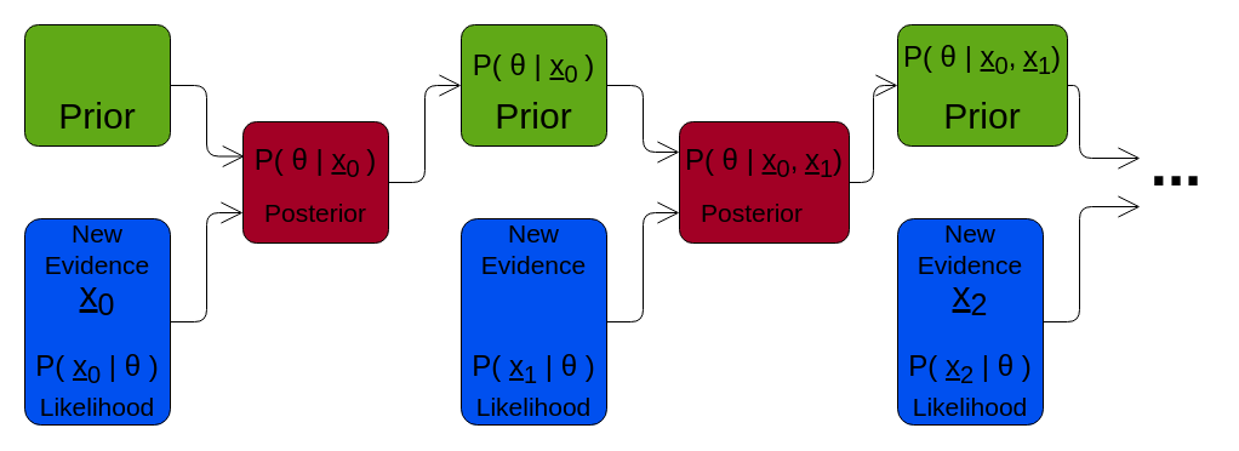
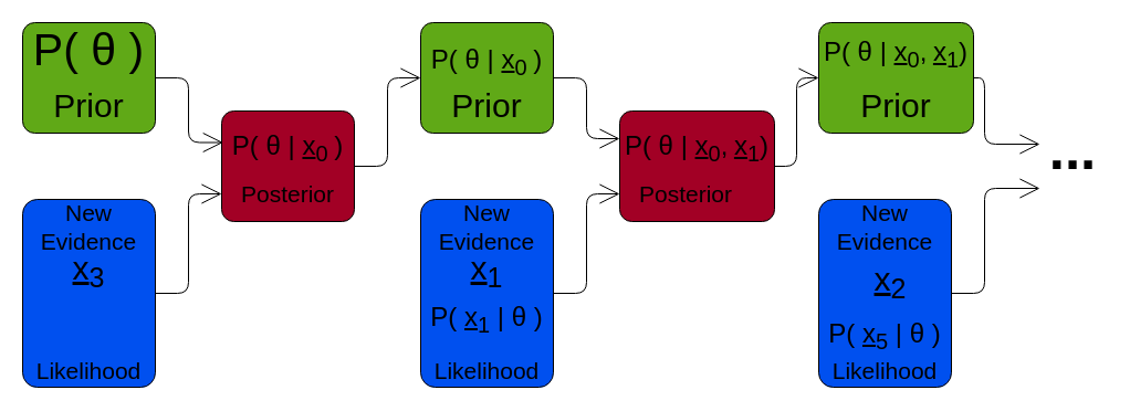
+ <mxCell id="4" value="&lt;font style=&quot;font-size: 41px;&quot;&gt;P( θ&lt;span style=&quot;font-size: 41px;&quot;&gt;&lt;sub style=&quot;font-size: 41px;&quot;&gt;&amp;nbsp;&lt;/sub&gt;&lt;/span&gt;)&lt;/font&gt;" style="text;html=1;strokeColor=none;fillColor=none;align=center;verticalAlign=middle;whiteSpace=wrap;rounded=0;fontSize=41;fontColor=#000000;" vertex="1" parent="1"><mxGeometry x="20" y="20" width="120" height="60" as="geometry" /></mxCell>
- <mxCell id="8" value="&lt;u&gt;x&lt;/u&gt;&lt;sub&gt;0&lt;/sub&gt;" style="text;html=1;strokeColor=none;fillColor=none;align=center;verticalAlign=middle;whiteSpace=wrap;rounded=0;fontSize=30;fontColor=#000000;" vertex="1" parent="1"><mxGeometry x="30" y="230" width="100" height="30" as="geometry" /></mxCell>
+ <mxCell id="8" value="&lt;u&gt;x&lt;/u&gt;&lt;sub&gt;3&lt;/sub&gt;" style="text;html=1;strokeColor=none;fillColor=none;align=center;verticalAlign=middle;whiteSpace=wrap;rounded=0;fontSize=30;fontColor=#000000;" vertex="1" parent="1"><mxGeometry x="30" y="230" width="100" height="30" as="geometry" /></mxCell>
+ <mxCell id="22" value="&lt;u&gt;x&lt;/u&gt;&lt;sub&gt;1&lt;/sub&gt;" style="text;html=1;strokeColor=none;fillColor=none;align=center;verticalAlign=middle;whiteSpace=wrap;rounded=0;fontSize=30;fontColor=#000000;" vertex="1" parent="1"><mxGeometry x="390" y="230" width="100" height="30" as="geometry" /></mxCell>
- <mxCell id="35" value="&lt;u&gt;x&lt;/u&gt;&lt;sub&gt;2&lt;/sub&gt;" style="text;html=1;strokeColor=none;fillColor=none;align=center;verticalAlign=middle;whiteSpace=wrap;rounded=0;fontSize=30;fontColor=#000000;" vertex="1" parent="1"><mxGeometry x="750" y="230" width="100" height="30" as="geometry" /></mxCell>
+ <mxCell id="35" value="&lt;u&gt;x&lt;/u&gt;&lt;sub&gt;2&lt;/sub&gt;" style="text;html=1;strokeColor=none;fillColor=none;align=center;verticalAlign=middle;whiteSpace=wrap;rounded=0;fontSize=30;fontColor=#000000;" vertex="1" parent="1"><mxGeometry x="755" y="240" width="100" height="30" as="geometry" /></mxCell>
- <mxCell id="11" value="&lt;font style=&quot;font-size: 24px&quot;&gt;P( &lt;u&gt;x&lt;/u&gt;&lt;sub&gt;0&lt;/sub&gt;&lt;sub style=&quot;font-size: 24px&quot;&gt;&amp;nbsp;&lt;/sub&gt;| θ )&lt;/font&gt;" style="text;html=1;strokeColor=none;fillColor=none;align=center;verticalAlign=middle;whiteSpace=wrap;rounded=0;fontSize=24;fontColor=#000000;" vertex="1" parent="1"><mxGeometry x="25" y="290" width="110" height="30" as="geometry" /></mxCell>
- <mxCell id="25" value="&lt;font style=&quot;font-size: 24px&quot;&gt;P( &lt;u&gt;x&lt;/u&gt;&lt;sub&gt;1&lt;/sub&gt;&lt;sub style=&quot;font-size: 24px&quot;&gt;&amp;nbsp;&lt;/sub&gt;| θ )&lt;/font&gt;" style="text;html=1;strokeColor=none;fillColor=none;align=center;verticalAlign=middle;whiteSpace=wrap;rounded=0;fontSize=24;fontColor=#000000;" vertex="1" parent="1"><mxGeometry x="385" y="290" width="110" height="30" as="geometry" /></mxCell>
+ <mxCell id="25" value="&lt;font style=&quot;font-size: 24px&quot;&gt;P( &lt;u&gt;x&lt;/u&gt;&lt;sub&gt;1&lt;/sub&gt;&lt;sub style=&quot;font-size: 24px&quot;&gt;&amp;nbsp;&lt;/sub&gt;| θ )&lt;/font&gt;" style="text;html=1;strokeColor=none;fillColor=none;align=center;verticalAlign=middle;whiteSpace=wrap;rounded=0;fontSize=24;fontColor=#000000;" vertex="1" parent="1"><mxGeometry x="385" y="275" width="110" height="30" as="geometry" /></mxCell>
- <mxCell id="38" value="&lt;font style=&quot;font-size: 24px&quot;&gt;P( &lt;u&gt;x&lt;/u&gt;&lt;sub&gt;2&lt;/sub&gt;&lt;sub style=&quot;font-size: 24px&quot;&gt;&amp;nbsp;&lt;/sub&gt;| θ )&lt;/font&gt;" style="text;html=1;strokeColor=none;fillColor=none;align=center;verticalAlign=middle;whiteSpace=wrap;rounded=0;fontSize=24;fontColor=#000000;" vertex="1" parent="1"><mxGeometry x="745" y="290" width="110" height="30" as="geometry" /></mxCell>
+ <mxCell id="38" value="&lt;font style=&quot;font-size: 24px&quot;&gt;P( &lt;u&gt;x&lt;/u&gt;&lt;sub&gt;5&lt;/sub&gt;&lt;sub style=&quot;font-size: 24px&quot;&gt;&amp;nbsp;&lt;/sub&gt;| θ )&lt;/font&gt;" style="text;html=1;strokeColor=none;fillColor=none;align=center;verticalAlign=middle;whiteSpace=wrap;rounded=0;fontSize=24;fontColor=#000000;" vertex="1" parent="1"><mxGeometry x="745" y="290" width="110" height="30" as="geometry" /></mxCell>
